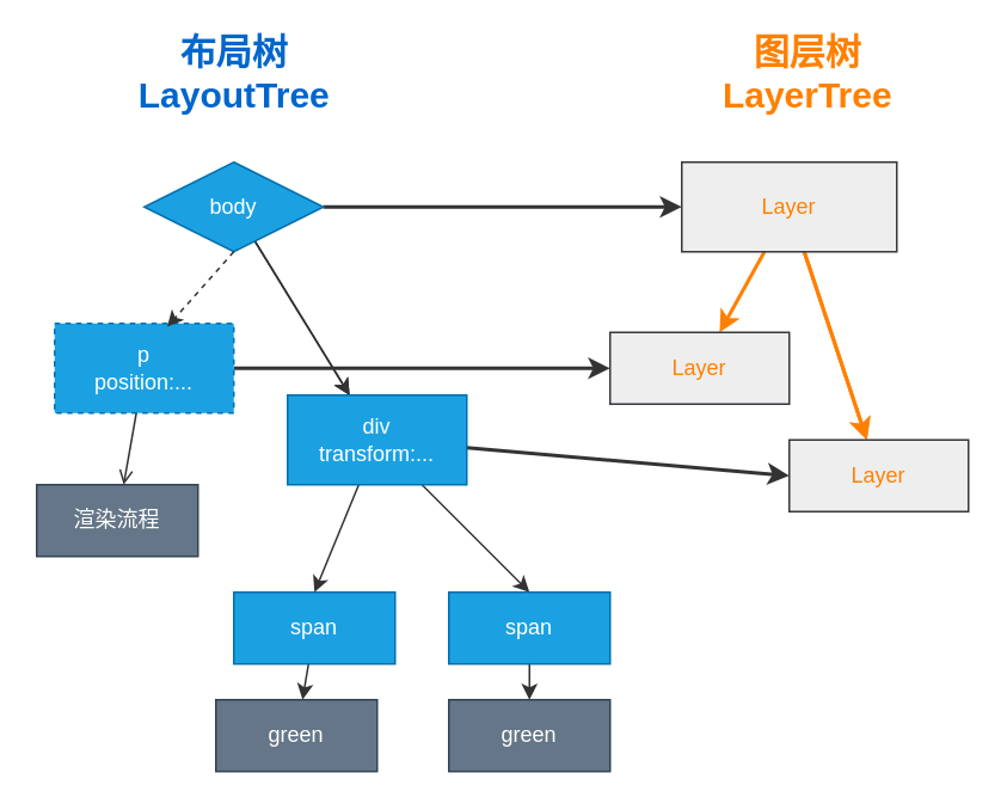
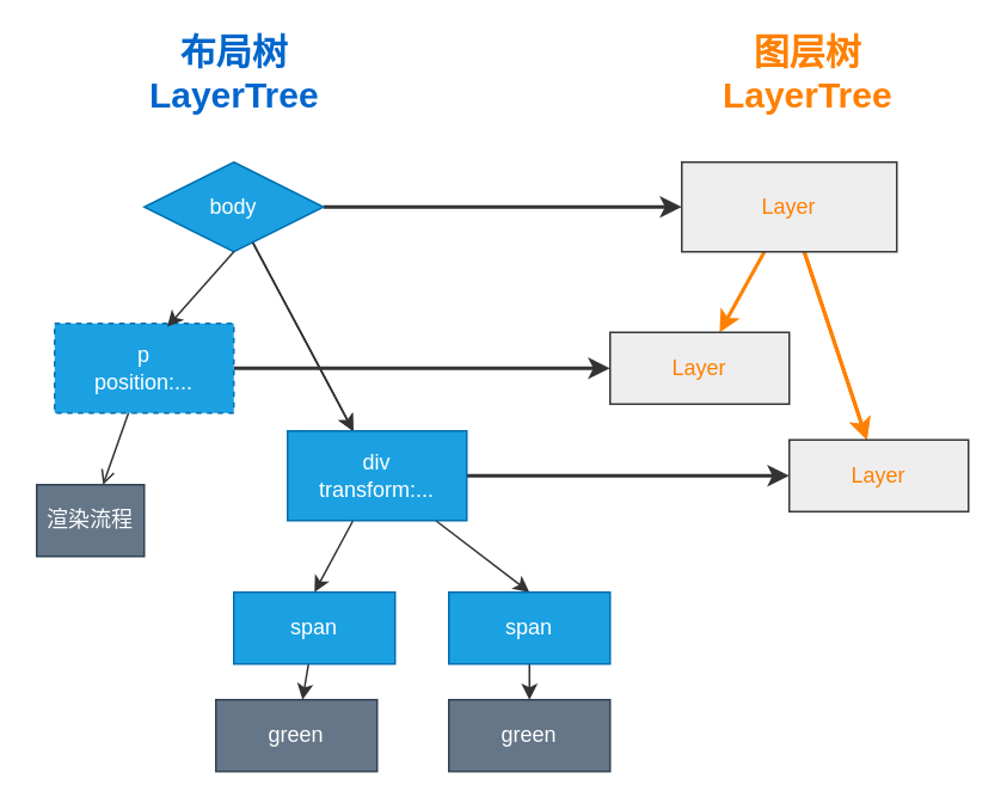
- <mxCell id="27" value="布局树&lt;br style=&quot;font-size: 20px;&quot;&gt;LayoutTree" style="text;strokeColor=none;fillColor=none;html=1;fontSize=20;fontStyle=1;verticalAlign=middle;align=center;fontColor=#0066CC;" parent="1" vertex="1"><mxGeometry x="80" width="100" height="40" as="geometry" y="20" /></mxCell>
+ <mxCell id="27" value="布局树&lt;br style=&quot;font-size: 20px;&quot;&gt;LayerTree" style="text;strokeColor=none;fillColor=none;html=1;fontSize=20;fontStyle=1;verticalAlign=middle;align=center;fontColor=#0066CC;" parent="1" vertex="1"><mxGeometry x="80" width="100" height="40" as="geometry" y="20" /></mxCell>
- <mxCell id="21" value="" style="endArrow=classic;html=1;exitX=0.5;exitY=1;exitDx=0;exitDy=0;entryX=0.628;entryY=0.038;entryDx=0;entryDy=0;entryPerimeter=0;strokeColor=#333333;dashed=1;" parent="1" source="6" target="9" edge="1"><mxGeometry width="50" height="50" relative="1" as="geometry"><mxPoint x="100" y="180" as="sourcePoint" /><mxPoint x="150" y="130" as="targetPoint" /></mxGeometry></mxCell>
+ <mxCell id="21" value="" style="endArrow=classic;html=1;exitX=0.5;exitY=1;exitDx=0;exitDy=0;entryX=0.628;entryY=0.038;entryDx=0;entryDy=0;entryPerimeter=0;strokeColor=#333333;" parent="1" source="6" target="9" edge="1"><mxGeometry width="50" height="50" relative="1" as="geometry"><mxPoint x="100" y="180" as="sourcePoint" /><mxPoint x="150" y="130" as="targetPoint" /></mxGeometry></mxCell>
- <mxCell id="13" value="div&lt;br&gt;transform:..." style="rounded=0;whiteSpace=wrap;html=1;fillColor=#1ba1e2;fontColor=#ffffff;strokeColor=#006EAF;" parent="1" vertex="1"><mxGeometry x="160" y="220" width="100" height="50" as="geometry" /></mxCell>
+ <mxCell id="13" value="div&lt;br&gt;transform:..." style="rounded=0;whiteSpace=wrap;html=1;fillColor=#1ba1e2;fontColor=#ffffff;strokeColor=#006EAF;" parent="1" vertex="1"><mxGeometry x="160" y="240" width="100" height="50" as="geometry" /></mxCell>
- <mxCell id="20" value="渲染流程" style="rounded=0;whiteSpace=wrap;html=1;fillColor=#647687;fontColor=#ffffff;strokeColor=#314354;" parent="1" vertex="1"><mxGeometry x="20" y="270" width="90" height="40" as="geometry" /></mxCell>
+ <mxCell id="20" value="渲染流程" style="rounded=0;whiteSpace=wrap;html=1;fillColor=#647687;fontColor=#ffffff;strokeColor=#314354;" parent="1" vertex="1"><mxGeometry x="20" y="270" width="60" height="40" as="geometry" /></mxCell>
